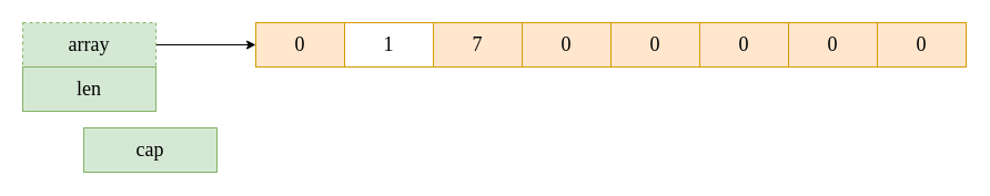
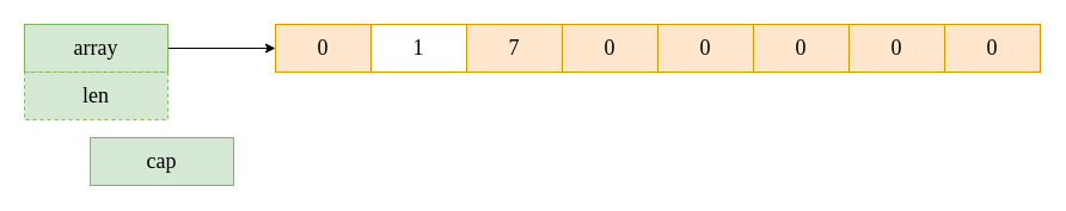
- <mxCell id="3" value="array" style="rounded=0;whiteSpace=wrap;html=1;fontSize=18;fontFamily=Comic Sans MS;fillColor=#d5e8d4;strokeColor=#82b366;dashed=1;" vertex="1" parent="1"><mxGeometry x="20" y="20" width="120" height="40" as="geometry" /></mxCell>
+ <mxCell id="3" value="array" style="rounded=0;whiteSpace=wrap;html=1;fontSize=18;fontFamily=Comic Sans MS;fillColor=#d5e8d4;strokeColor=#82b366;" vertex="1" parent="1"><mxGeometry x="20" y="20" width="120" height="40" as="geometry" /></mxCell>
- <mxCell id="4" value="len" style="rounded=0;whiteSpace=wrap;html=1;fontSize=18;fontFamily=Comic Sans MS;fillColor=#d5e8d4;strokeColor=#82b366;" vertex="1" parent="1"><mxGeometry x="20" y="60" width="120" height="40" as="geometry" /></mxCell>
+ <mxCell id="4" value="len" style="rounded=0;whiteSpace=wrap;html=1;fontSize=18;fontFamily=Comic Sans MS;fillColor=#d5e8d4;strokeColor=#82b366;dashed=1;" vertex="1" parent="1"><mxGeometry x="20" y="60" width="120" height="40" as="geometry" /></mxCell>
